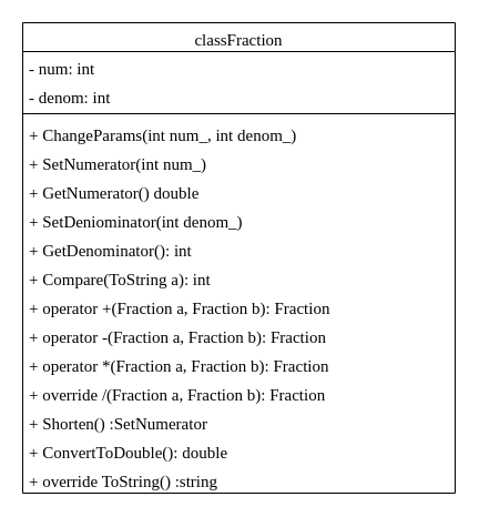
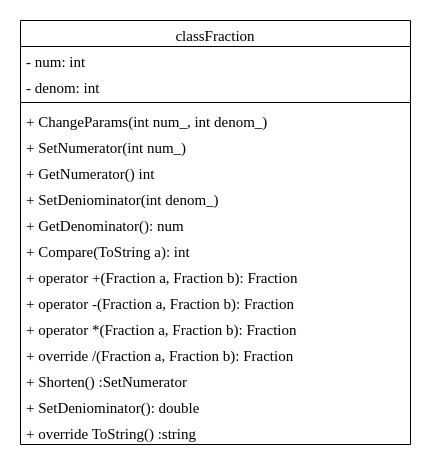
- <mxCell id="8" value="+ GetNumerator() double " style="text;strokeColor=none;fillColor=none;align=left;verticalAlign=top;spacingLeft=4;spacingRight=4;overflow=hidden;rotatable=0;points=[[0,0.5],[1,0.5]];portConstraint=eastwest;fontStyle=0;fontFamily=Verdana;fontSize=15;" parent="2" vertex="1"><mxGeometry y="138" width="390" height="26" as="geometry" /></mxCell>
+ <mxCell id="8" value="+ GetNumerator() int " style="text;strokeColor=none;fillColor=none;align=left;verticalAlign=top;spacingLeft=4;spacingRight=4;overflow=hidden;rotatable=0;points=[[0,0.5],[1,0.5]];portConstraint=eastwest;fontStyle=0;fontFamily=Verdana;fontSize=15;" parent="2" vertex="1"><mxGeometry y="138" width="390" height="26" as="geometry" /></mxCell>
- <mxCell id="10" value="+ GetDenominator(): int " style="text;strokeColor=none;fillColor=none;align=left;verticalAlign=top;spacingLeft=4;spacingRight=4;overflow=hidden;rotatable=0;points=[[0,0.5],[1,0.5]];portConstraint=eastwest;fontStyle=0;fontFamily=Verdana;fontSize=15;" parent="2" vertex="1"><mxGeometry y="190" width="390" height="26" as="geometry" /></mxCell>
+ <mxCell id="10" value="+ GetDenominator(): num " style="text;strokeColor=none;fillColor=none;align=left;verticalAlign=top;spacingLeft=4;spacingRight=4;overflow=hidden;rotatable=0;points=[[0,0.5],[1,0.5]];portConstraint=eastwest;fontStyle=0;fontFamily=Verdana;fontSize=15;" parent="2" vertex="1"><mxGeometry y="190" width="390" height="26" as="geometry" /></mxCell>
- <mxCell id="17" value="+ ConvertToDouble(): double" style="text;strokeColor=none;fillColor=none;align=left;verticalAlign=top;spacingLeft=4;spacingRight=4;overflow=hidden;rotatable=0;points=[[0,0.5],[1,0.5]];portConstraint=eastwest;fontStyle=0;fontFamily=Verdana;fontSize=15;" parent="2" vertex="1"><mxGeometry y="372" width="390" height="26" as="geometry" /></mxCell>
+ <mxCell id="17" value="+ SetDeniominator(): double" style="text;strokeColor=none;fillColor=none;align=left;verticalAlign=top;spacingLeft=4;spacingRight=4;overflow=hidden;rotatable=0;points=[[0,0.5],[1,0.5]];portConstraint=eastwest;fontStyle=0;fontFamily=Verdana;fontSize=15;" parent="2" vertex="1"><mxGeometry y="372" width="390" height="26" as="geometry" /></mxCell>
